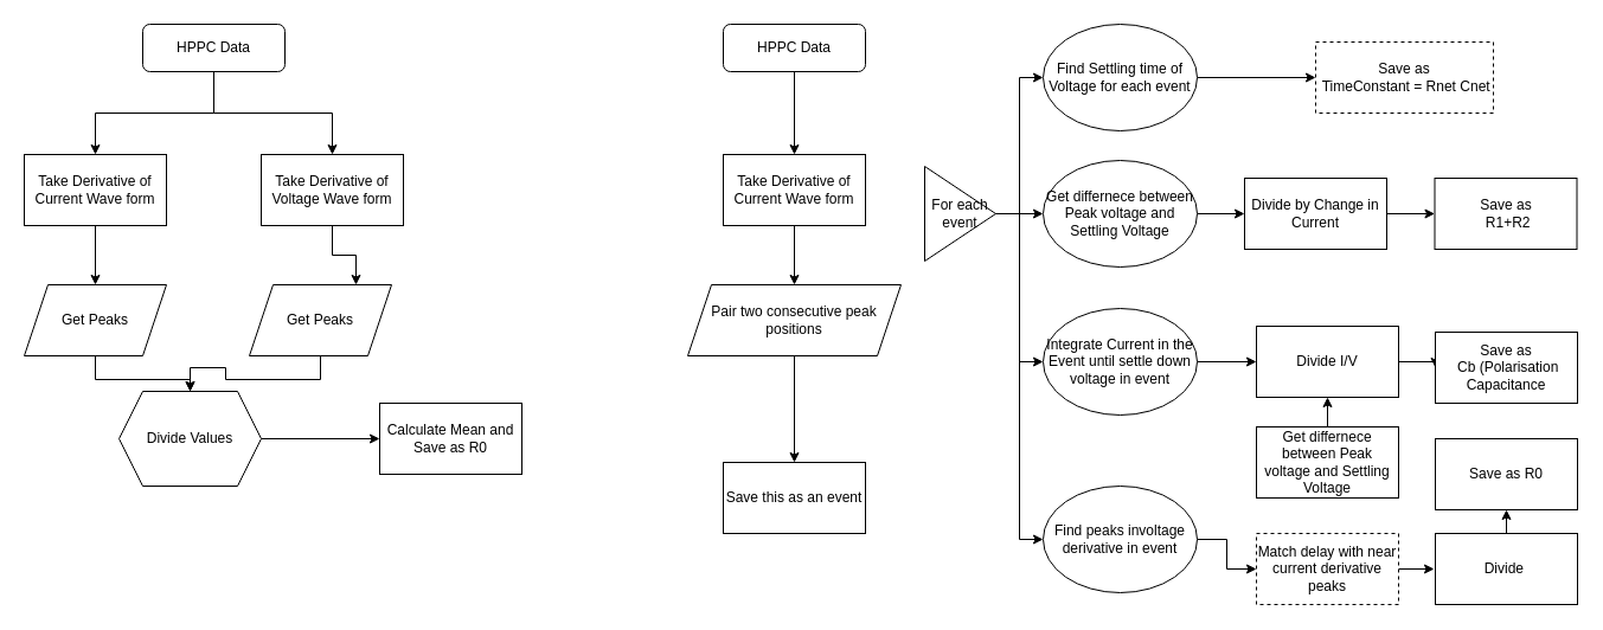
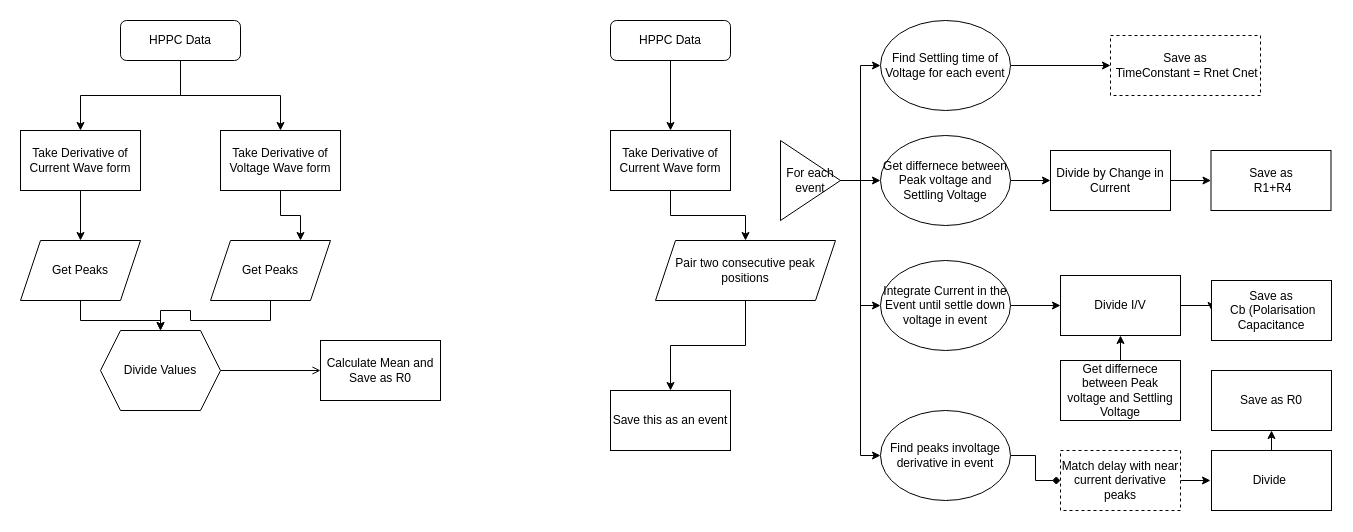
- <mxCell id="37" value="Save as&lt;div&gt;&amp;nbsp;R1+R2&lt;/div&gt;" style="rounded=0;whiteSpace=wrap;html=1;" vertex="1" parent="1"><mxGeometry x="1210.5" y="150" width="120" height="60" as="geometry" /></mxCell>
+ <mxCell id="37" value="Save as&lt;div&gt;&amp;nbsp;R1+R4&lt;/div&gt;" style="rounded=0;whiteSpace=wrap;html=1;" vertex="1" parent="1"><mxGeometry x="1210.5" y="150" width="120" height="60" as="geometry" /></mxCell>
- <mxCell id="21" value="Pair two consecutive peak positions" style="shape=parallelogram;perimeter=parallelogramPerimeter;whiteSpace=wrap;html=1;fixedSize=1;" vertex="1" parent="1"><mxGeometry x="580" y="240" width="180" height="60" as="geometry" /></mxCell>
+ <mxCell id="21" value="Pair two consecutive peak positions" style="shape=parallelogram;perimeter=parallelogramPerimeter;whiteSpace=wrap;html=1;fixedSize=1;" vertex="1" parent="1"><mxGeometry x="655" y="240" width="180" height="60" as="geometry" /></mxCell>
- <mxCell id="13" style="edgeStyle=orthogonalEdgeStyle;rounded=0;orthogonalLoop=1;jettySize=auto;html=1;exitX=1;exitY=0.5;exitDx=0;exitDy=0;entryX=0;entryY=0.5;entryDx=0;entryDy=0;" edge="1" parent="1" source="14" target="15"><mxGeometry relative="1" as="geometry" /></mxCell>
+ <mxCell id="13" style="edgeStyle=orthogonalEdgeStyle;rounded=0;orthogonalLoop=1;jettySize=auto;html=1;exitX=1;exitY=0.5;exitDx=0;exitDy=0;entryX=0;entryY=0.5;entryDx=0;entryDy=0;endArrow=open;" edge="1" parent="1" source="14" target="15"><mxGeometry relative="1" as="geometry" /></mxCell>
- <mxCell id="43" style="edgeStyle=orthogonalEdgeStyle;rounded=0;orthogonalLoop=1;jettySize=auto;html=1;exitX=1;exitY=0.5;exitDx=0;exitDy=0;entryX=0;entryY=0.5;entryDx=0;entryDy=0;" edge="1" parent="1" source="44" target="46"><mxGeometry relative="1" as="geometry" /></mxCell>
+ <mxCell id="43" style="edgeStyle=orthogonalEdgeStyle;rounded=0;orthogonalLoop=1;jettySize=auto;html=1;exitX=1;exitY=0.5;exitDx=0;exitDy=0;entryX=0;entryY=0.5;entryDx=0;entryDy=0;endArrow=diamond;" edge="1" parent="1" source="44" target="46"><mxGeometry relative="1" as="geometry" /></mxCell>
